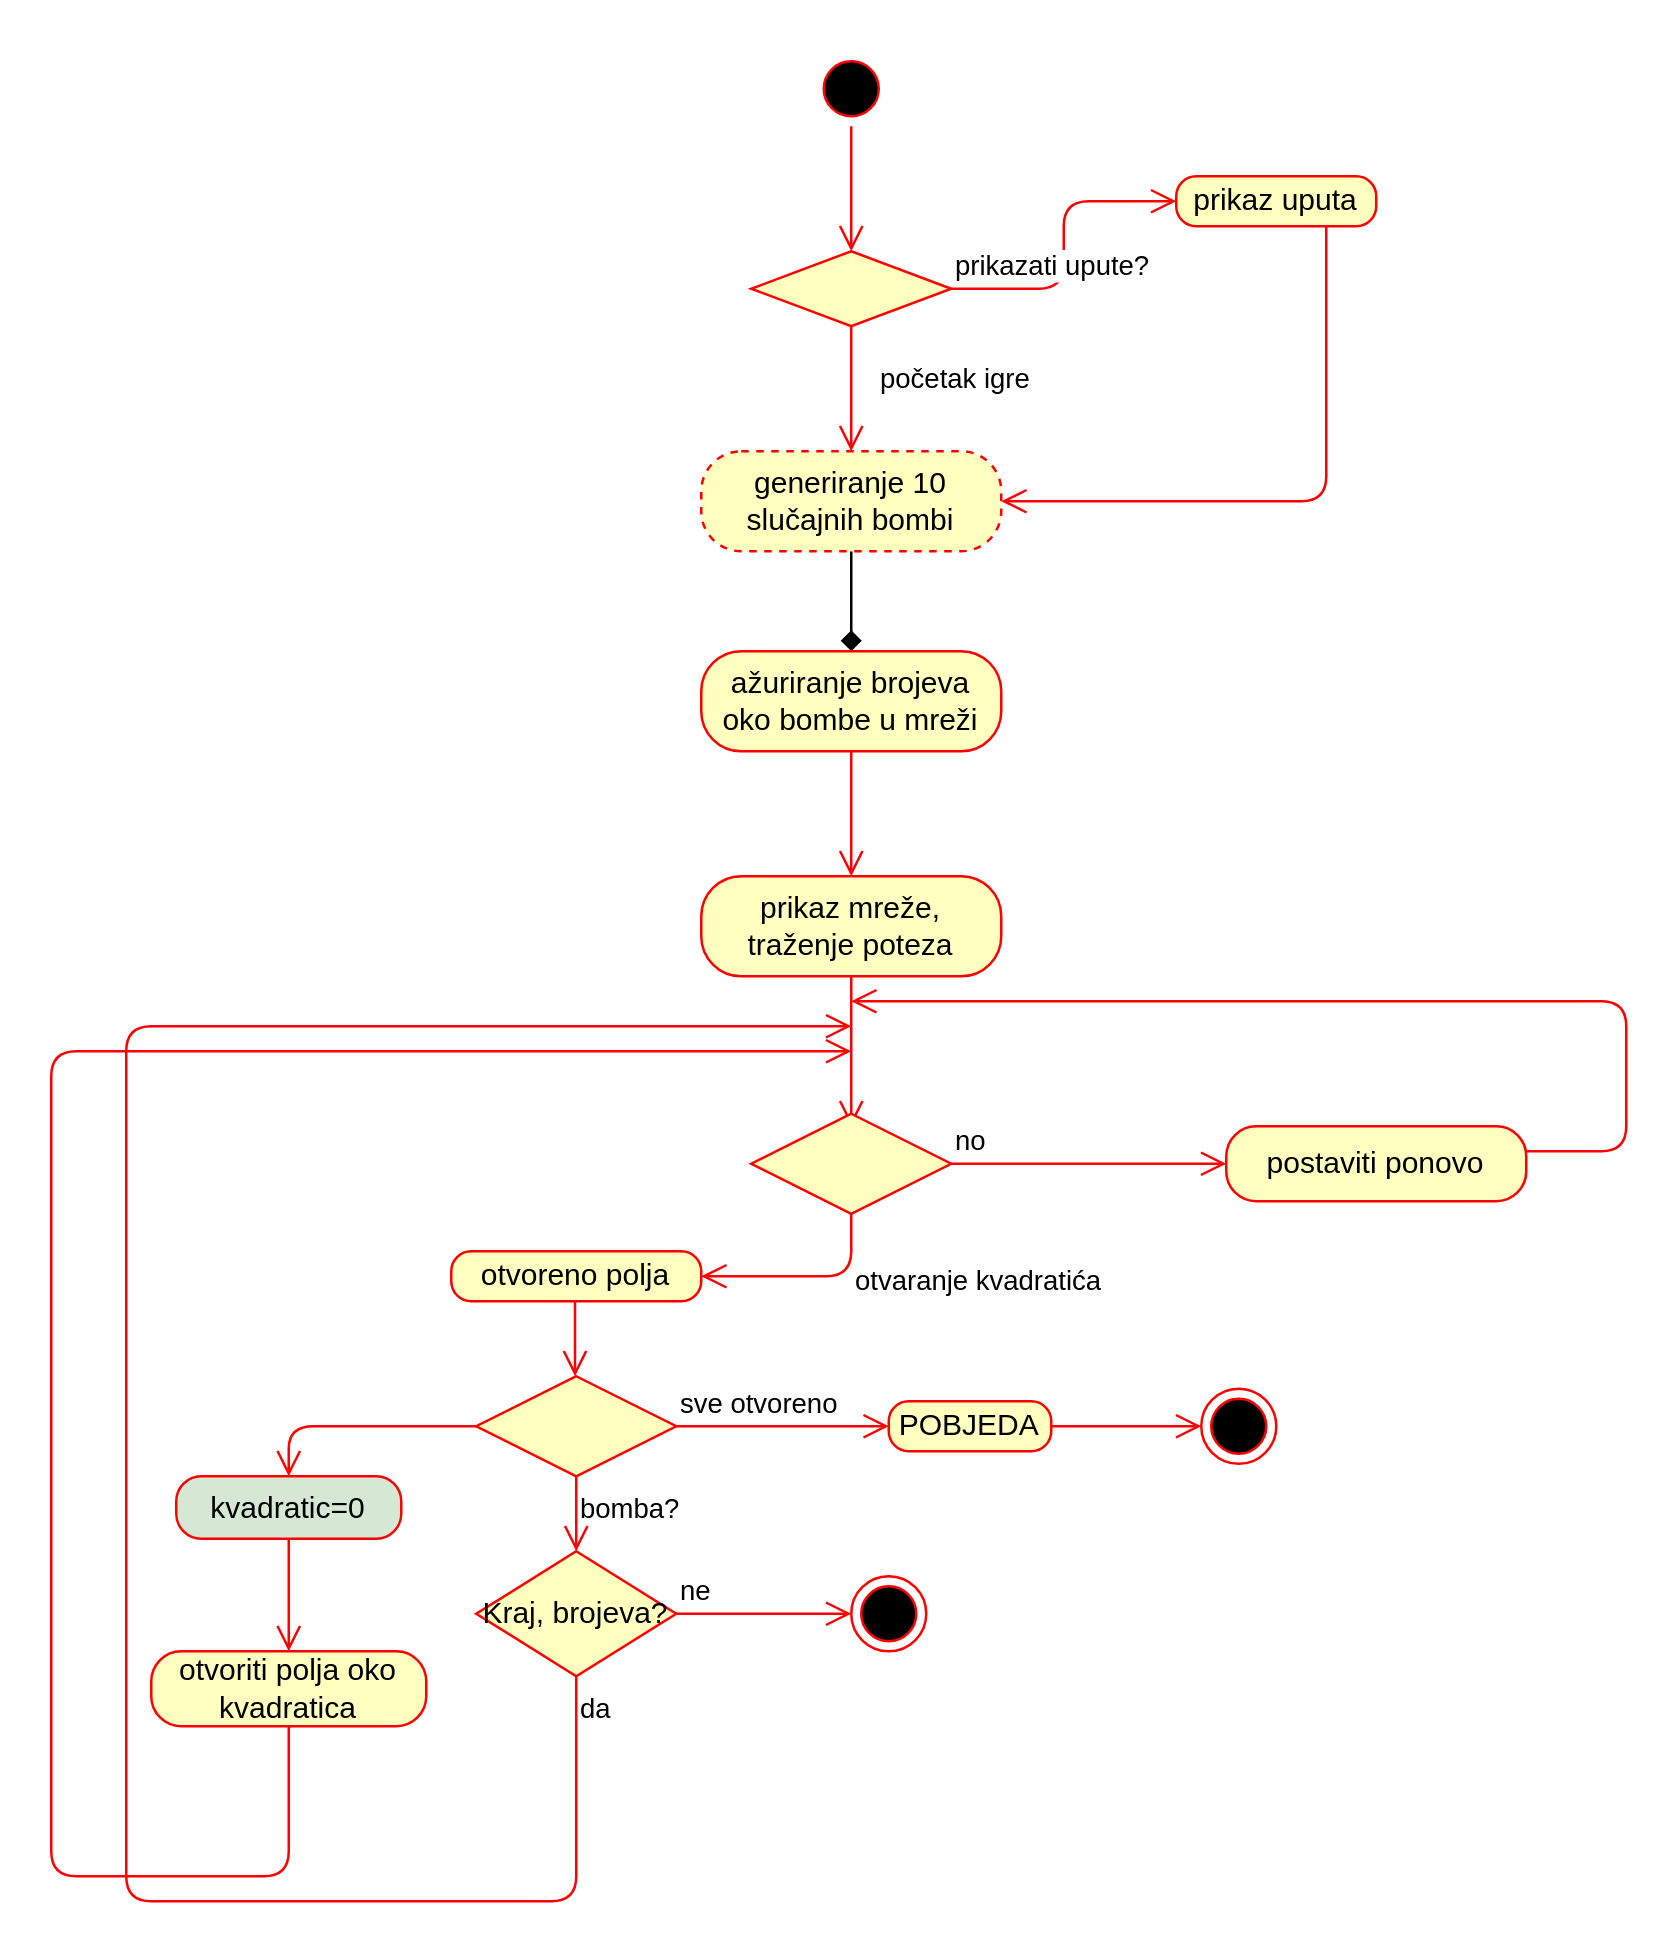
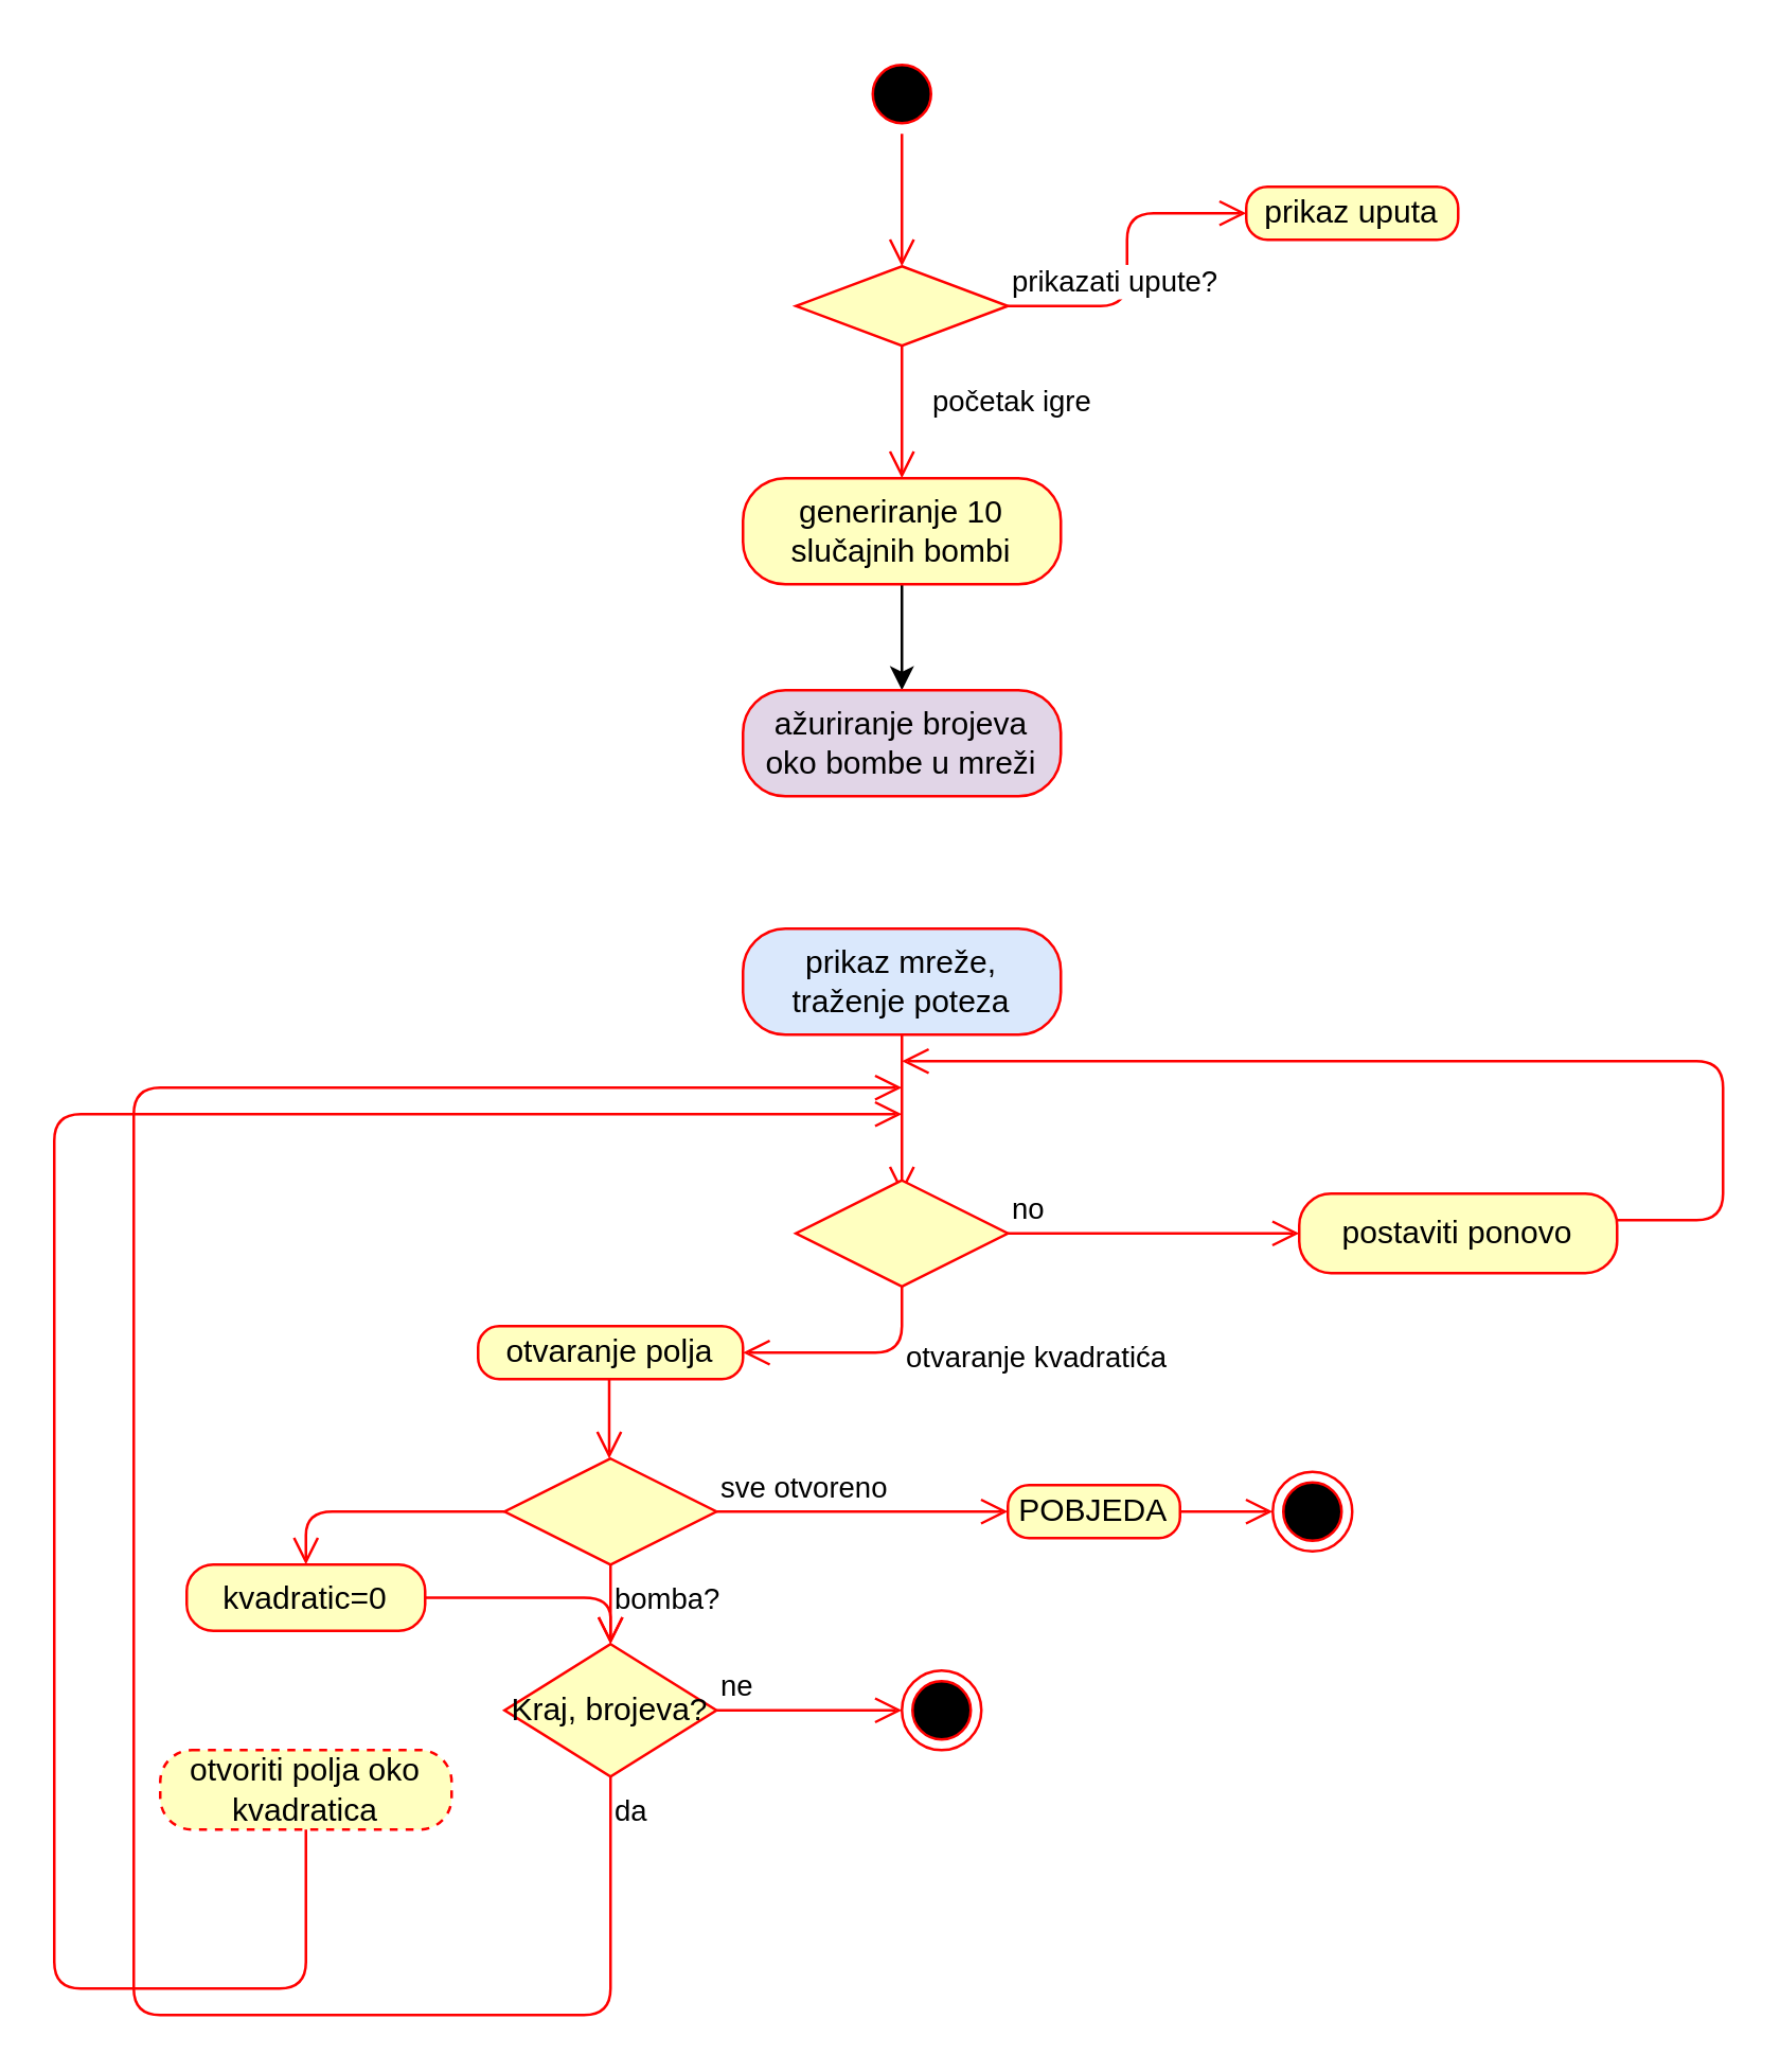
- <mxCell id="8" value="generiranje 10 slučajnih bombi" style="rounded=1;whiteSpace=wrap;html=1;arcSize=40;fontColor=#000000;fillColor=#ffffc0;strokeColor=#ff0000;dashed=1;" vertex="1" parent="1"><mxGeometry x="280" y="180" width="120" height="40" as="geometry" /></mxCell>
+ <mxCell id="8" value="generiranje 10 slučajnih bombi" style="rounded=1;whiteSpace=wrap;html=1;arcSize=40;fontColor=#000000;fillColor=#ffffc0;strokeColor=#ff0000;" vertex="1" parent="1"><mxGeometry x="280" y="180" width="120" height="40" as="geometry" /></mxCell>
- <mxCell id="10" value="" style="edgeStyle=orthogonalEdgeStyle;html=1;verticalAlign=bottom;endArrow=open;endSize=8;strokeColor=#ff0000;entryX=1;entryY=0.5;entryDx=0;entryDy=0;" edge="1" source="9" parent="1" target="8"><mxGeometry relative="1" as="geometry"><mxPoint x="550" y="170" as="targetPoint" /><Array as="points"><mxPoint x="530" y="200" /></Array></mxGeometry></mxCell>
- <mxCell id="7" style="edgeStyle=orthogonalEdgeStyle;rounded=0;orthogonalLoop=1;jettySize=auto;html=1;exitX=0.5;exitY=1;exitDx=0;exitDy=0;entryX=0.5;entryY=0;entryDx=0;entryDy=0;endArrow=diamond;" edge="1" parent="1" source="8" target="11"><mxGeometry relative="1" as="geometry" /></mxCell>
+ <mxCell id="7" style="edgeStyle=orthogonalEdgeStyle;rounded=0;orthogonalLoop=1;jettySize=auto;html=1;exitX=0.5;exitY=1;exitDx=0;exitDy=0;entryX=0.5;entryY=0;entryDx=0;entryDy=0;" edge="1" parent="1" source="8" target="11"><mxGeometry relative="1" as="geometry" /></mxCell>
- <mxCell id="11" value="ažuriranje brojeva oko bombe u mreži" style="rounded=1;whiteSpace=wrap;html=1;arcSize=40;fontColor=#000000;fillColor=#ffffc0;strokeColor=#ff0000;" vertex="1" parent="1"><mxGeometry x="280" y="260" width="120" height="40" as="geometry" /></mxCell>
+ <mxCell id="11" value="ažuriranje brojeva oko bombe u mreži" style="rounded=1;whiteSpace=wrap;html=1;arcSize=40;fontColor=#000000;fillColor=#e1d5e7;strokeColor=#ff0000;" vertex="1" parent="1"><mxGeometry x="280" y="260" width="120" height="40" as="geometry" /></mxCell>
- <mxCell id="12" value="" style="edgeStyle=orthogonalEdgeStyle;html=1;verticalAlign=bottom;endArrow=open;endSize=8;strokeColor=#ff0000;entryX=0.5;entryY=0;entryDx=0;entryDy=0;" edge="1" source="11" parent="1" target="13"><mxGeometry relative="1" as="geometry"><mxPoint x="340" y="330" as="targetPoint" /></mxGeometry></mxCell>
- <mxCell id="13" value="prikaz mreže, traženje poteza" style="rounded=1;whiteSpace=wrap;html=1;arcSize=40;fontColor=#000000;fillColor=#ffffc0;strokeColor=#ff0000;" vertex="1" parent="1"><mxGeometry x="280" y="350" width="120" height="40" as="geometry" /></mxCell>
+ <mxCell id="13" value="prikaz mreže, traženje poteza" style="rounded=1;whiteSpace=wrap;html=1;arcSize=40;fontColor=#000000;fillColor=#dae8fc;strokeColor=#ff0000;" vertex="1" parent="1"><mxGeometry x="280" y="350" width="120" height="40" as="geometry" /></mxCell>
- <mxCell id="32" value="otvoreno polja" style="rounded=1;whiteSpace=wrap;html=1;arcSize=40;fontColor=#000000;fillColor=#ffffc0;strokeColor=#ff0000;" vertex="1" parent="1"><mxGeometry x="180" y="500" width="100" height="20" as="geometry" /></mxCell>
+ <mxCell id="32" value="otvaranje polja" style="rounded=1;whiteSpace=wrap;html=1;arcSize=40;fontColor=#000000;fillColor=#ffffc0;strokeColor=#ff0000;" vertex="1" parent="1"><mxGeometry x="180" y="500" width="100" height="20" as="geometry" /></mxCell>
- <mxCell id="20" value="POBJEDA" style="rounded=1;whiteSpace=wrap;html=1;arcSize=40;fontColor=#000000;fillColor=#ffffc0;strokeColor=#ff0000;" vertex="1" parent="1"><mxGeometry x="355" y="560" width="65" height="20" as="geometry" /></mxCell>
+ <mxCell id="20" value="POBJEDA" style="rounded=1;whiteSpace=wrap;html=1;arcSize=40;fontColor=#000000;fillColor=#ffffc0;strokeColor=#ff0000;" vertex="1" parent="1"><mxGeometry x="380" y="560" width="65" height="20" as="geometry" /></mxCell>
- <mxCell id="27" value="kvadratic=0" style="rounded=1;whiteSpace=wrap;html=1;arcSize=40;fontColor=#000000;fillColor=#d5e8d4;strokeColor=#ff0000;" vertex="1" parent="1"><mxGeometry x="70" y="590" width="90" height="25" as="geometry" /></mxCell>
+ <mxCell id="27" value="kvadratic=0" style="rounded=1;whiteSpace=wrap;html=1;arcSize=40;fontColor=#000000;fillColor=#ffffc0;strokeColor=#ff0000;" vertex="1" parent="1"><mxGeometry x="70" y="590" width="90" height="25" as="geometry" /></mxCell>
- <mxCell id="28" value="" style="edgeStyle=orthogonalEdgeStyle;html=1;verticalAlign=bottom;endArrow=open;endSize=8;strokeColor=#ff0000;entryX=0.5;entryY=0;entryDx=0;entryDy=0;" edge="1" source="27" parent="1" target="34"><mxGeometry relative="1" as="geometry"><mxPoint x="115" y="653" as="targetPoint" /></mxGeometry></mxCell>
+ <mxCell id="28" value="" style="edgeStyle=orthogonalEdgeStyle;html=1;verticalAlign=bottom;endArrow=open;endSize=8;strokeColor=#ff0000;" edge="1" source="27" parent="1" target="23"><mxGeometry relative="1" as="geometry"><mxPoint x="115" y="653" as="targetPoint" /></mxGeometry></mxCell>
- <mxCell id="34" value="otvoriti polja oko kvadratica" style="rounded=1;whiteSpace=wrap;html=1;arcSize=40;fontColor=#000000;fillColor=#ffffc0;strokeColor=#ff0000;" vertex="1" parent="1"><mxGeometry x="60" y="660" width="110" height="30" as="geometry" /></mxCell>
+ <mxCell id="34" value="otvoriti polja oko kvadratica" style="rounded=1;whiteSpace=wrap;html=1;arcSize=40;fontColor=#000000;fillColor=#ffffc0;strokeColor=#ff0000;dashed=1;" vertex="1" parent="1"><mxGeometry x="60" y="660" width="110" height="30" as="geometry" /></mxCell>
